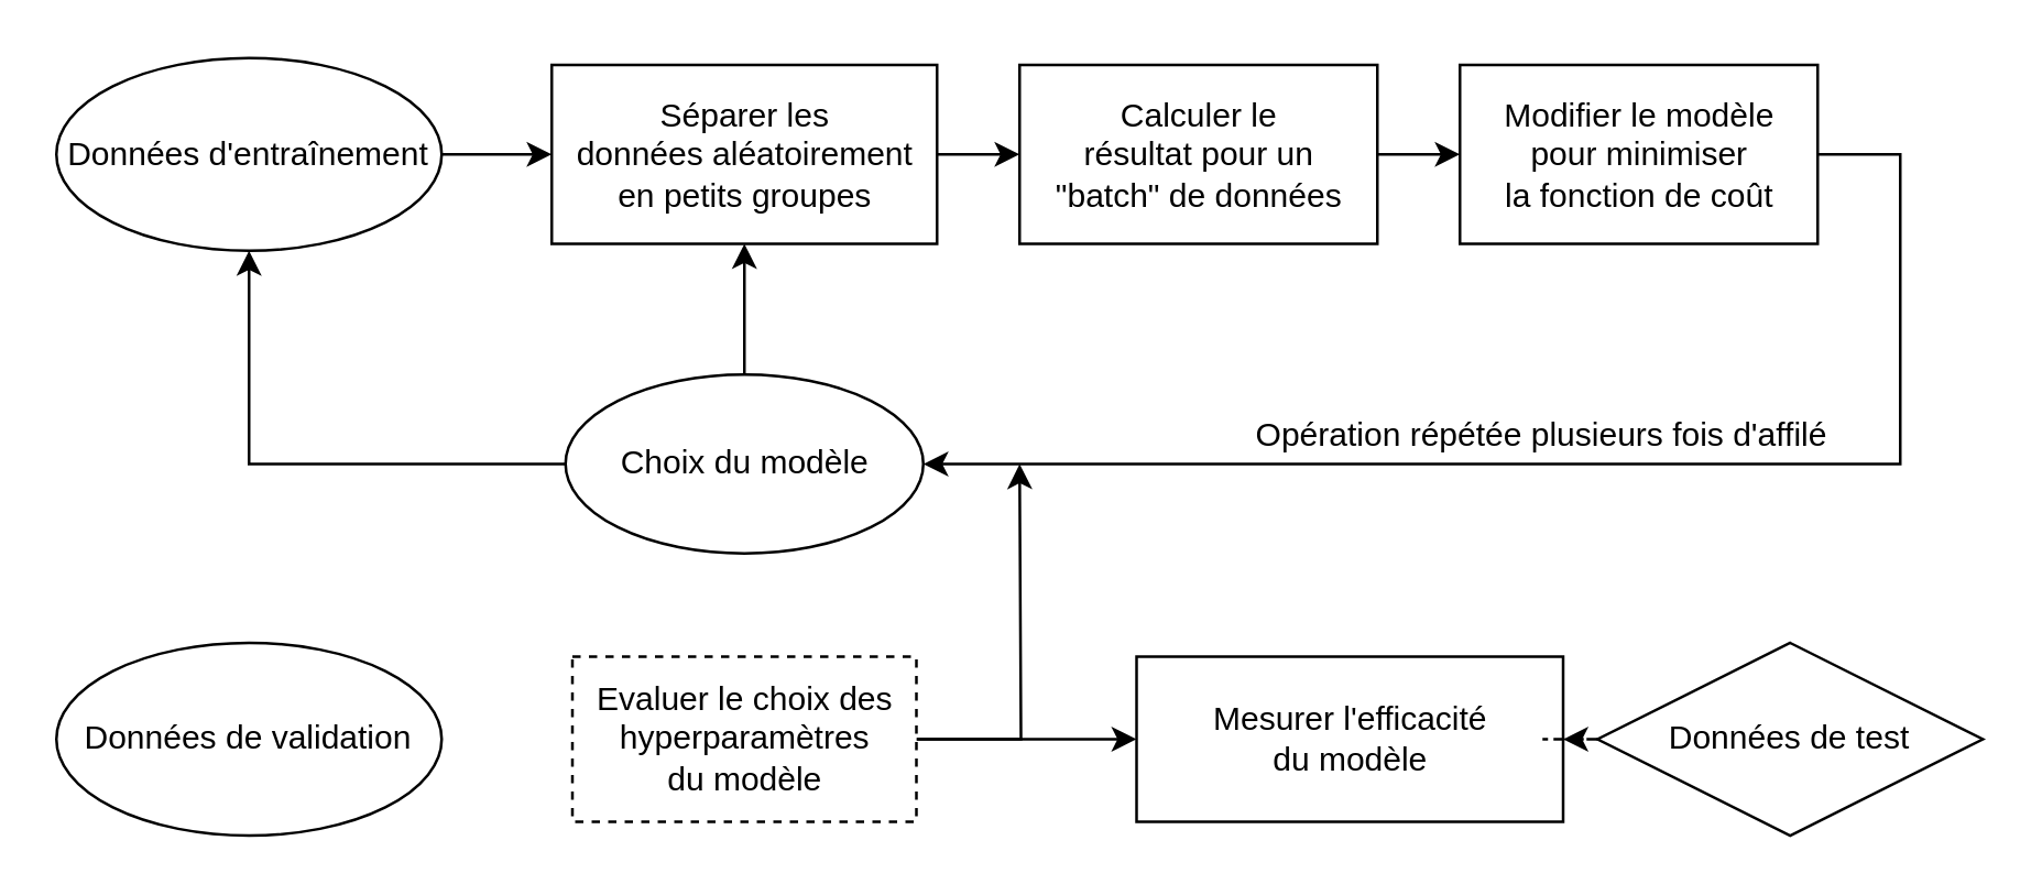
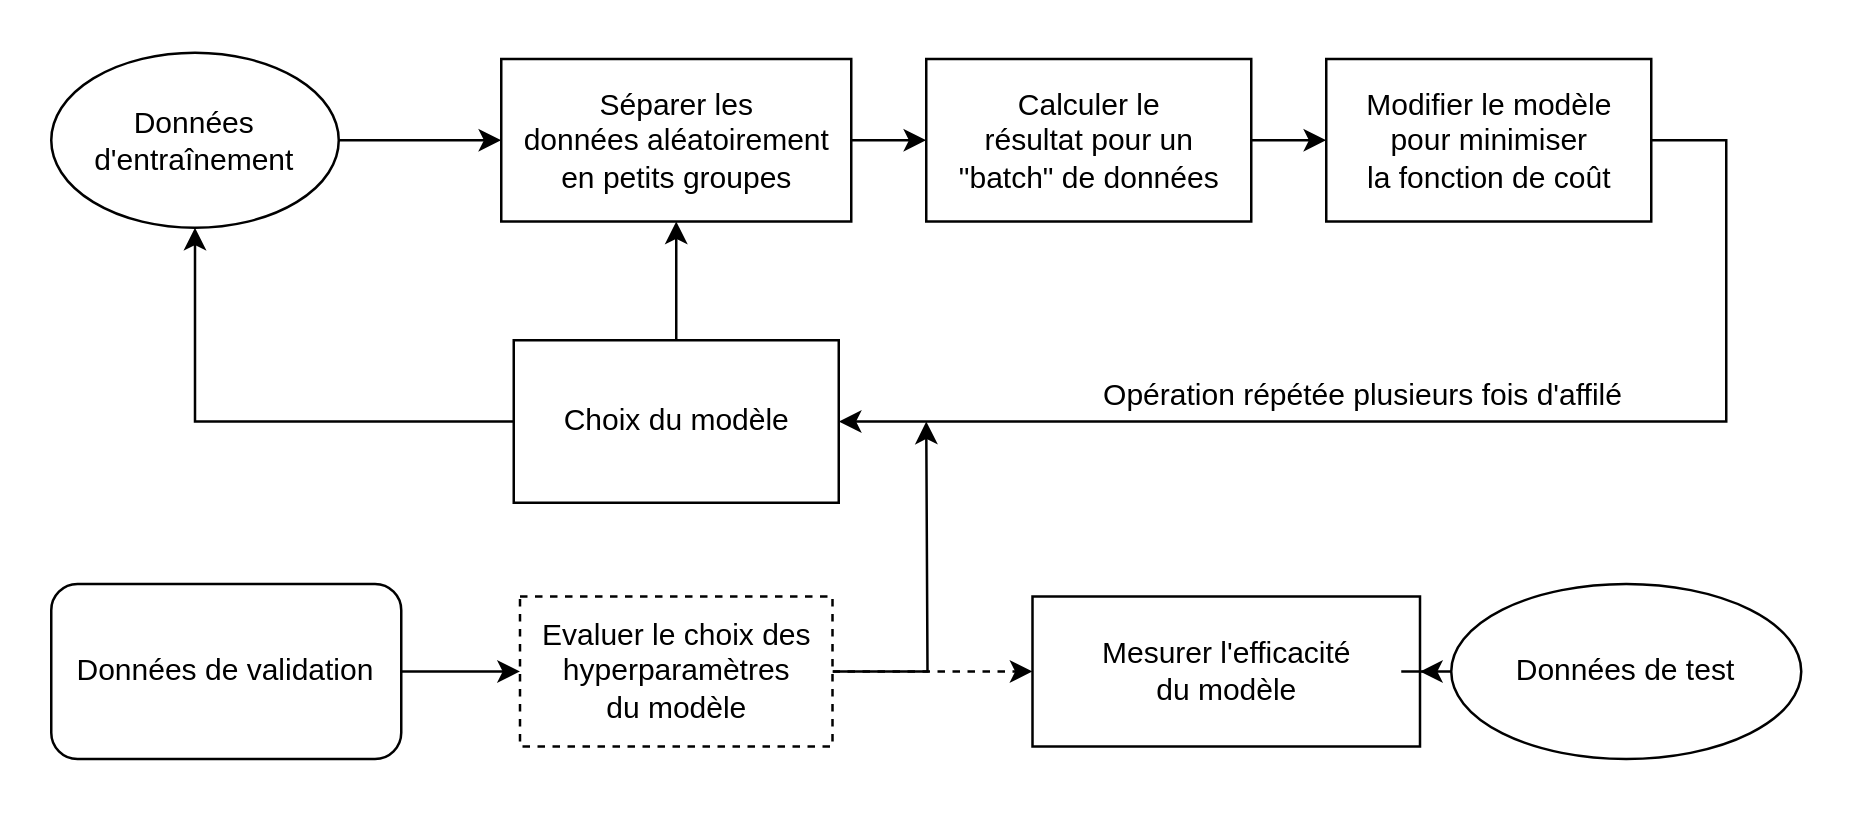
- <mxCell id="12" value="Données d'entraînement" style="ellipse;whiteSpace=wrap;html=1;" parent="1" vertex="1"><mxGeometry x="20" y="20.5" width="140" height="70" as="geometry" /></mxCell>
+ <mxCell id="12" value="Données d'entraînement" style="ellipse;whiteSpace=wrap;html=1;" parent="1" vertex="1"><mxGeometry x="20" y="20.5" width="115" height="70" as="geometry" /></mxCell>
- <mxCell id="21" value="Opération répétée plusieurs fois d'affilé" style="text;html=1;strokeColor=none;fillColor=none;align=center;verticalAlign=middle;whiteSpace=wrap;rounded=0;" parent="1" vertex="1"><mxGeometry x="440" y="148" width="240" height="20" as="geometry" /></mxCell>
+ <mxCell id="21" value="Opération répétée plusieurs fois d'affilé" style="text;html=1;strokeColor=none;fillColor=none;align=center;verticalAlign=middle;whiteSpace=wrap;rounded=0;" parent="1" vertex="1"><mxGeometry x="425" y="148" width="240" height="20" as="geometry" /></mxCell>
- <mxCell id="4" value="Choix du modèle" style="ellipse;html=1;" parent="1" vertex="1"><mxGeometry x="205" y="135.5" width="130" height="65" as="geometry" /></mxCell>
+ <mxCell id="4" value="Choix du modèle" style="html=1;" parent="1" vertex="1"><mxGeometry x="205" y="135.5" width="130" height="65" as="geometry" /></mxCell>
- <mxCell id="18" value="Données de validation" style="ellipse;whiteSpace=wrap;html=1;" parent="1" vertex="1"><mxGeometry x="20" y="233" width="140" height="70" as="geometry" /></mxCell>
+ <mxCell id="18" value="Données de validation" style="whiteSpace=wrap;html=1;rounded=1;" parent="1" vertex="1"><mxGeometry x="20" y="233" width="140" height="70" as="geometry" /></mxCell>
+ <mxCell id="17" value="" style="edgeStyle=orthogonalEdgeStyle;rounded=0;orthogonalLoop=1;jettySize=auto;html=1;" parent="1" source="18" target="15" edge="1"><mxGeometry relative="1" as="geometry" /></mxCell>
- <mxCell id="14" style="edgeStyle=orthogonalEdgeStyle;rounded=0;orthogonalLoop=1;jettySize=auto;html=1;entryX=0;entryY=0.5;entryDx=0;entryDy=0;" parent="1" source="15" target="16" edge="1"><mxGeometry relative="1" as="geometry" /></mxCell>
+ <mxCell id="14" style="edgeStyle=orthogonalEdgeStyle;rounded=0;orthogonalLoop=1;jettySize=auto;html=1;entryX=0;entryY=0.5;entryDx=0;entryDy=0;dashed=1;" parent="1" source="15" target="16" edge="1"><mxGeometry relative="1" as="geometry" /></mxCell>
- <mxCell id="19" value="" style="edgeStyle=orthogonalEdgeStyle;rounded=0;orthogonalLoop=1;jettySize=auto;html=1;dashed=1;" parent="1" source="20" target="16" edge="1"><mxGeometry relative="1" as="geometry" /></mxCell>
+ <mxCell id="19" value="" style="edgeStyle=orthogonalEdgeStyle;rounded=0;orthogonalLoop=1;jettySize=auto;html=1;" parent="1" source="20" target="16" edge="1"><mxGeometry relative="1" as="geometry" /></mxCell>
- <mxCell id="20" value="Données de test" style="rhombus;whiteSpace=wrap;html=1;" parent="1" vertex="1"><mxGeometry x="580" y="233" width="140" height="70" as="geometry" /></mxCell>
+ <mxCell id="20" value="Données de test" style="ellipse;whiteSpace=wrap;html=1;" parent="1" vertex="1"><mxGeometry x="580" y="233" width="140" height="70" as="geometry" /></mxCell>
